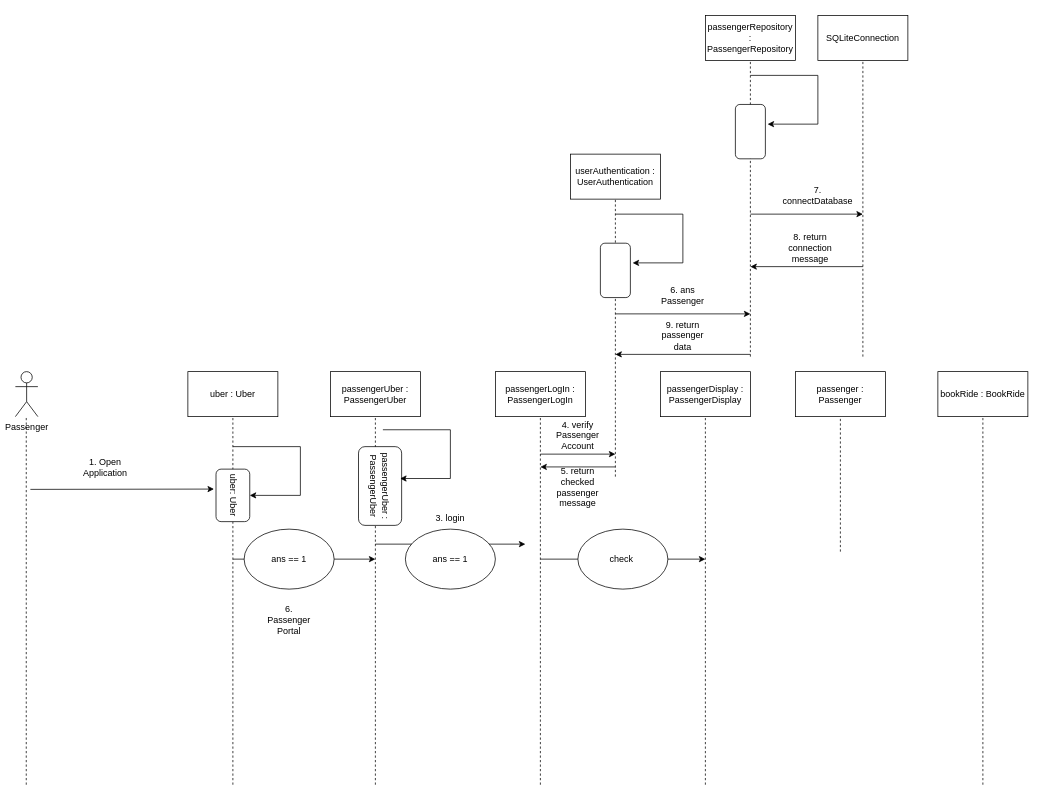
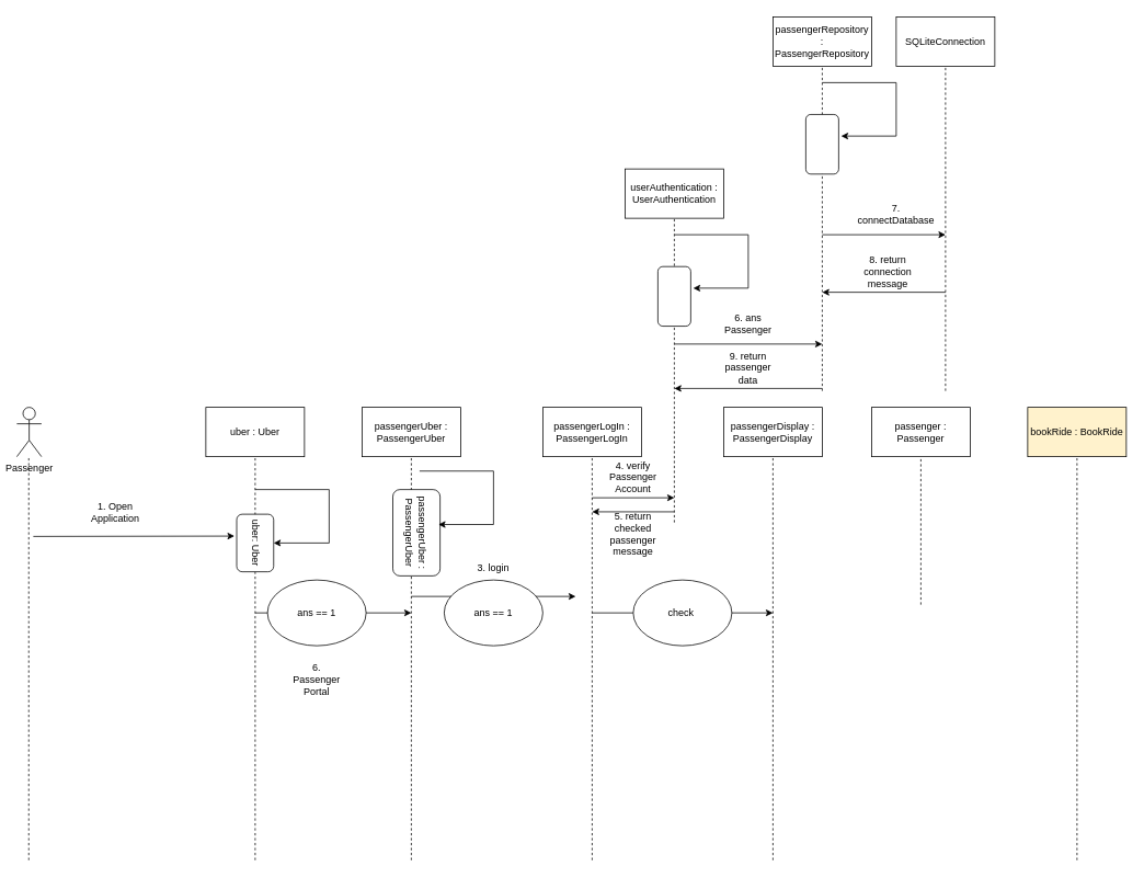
- <mxCell id="50" value="bookRide : BookRide" style="rounded=0;whiteSpace=wrap;html=1;" vertex="1" parent="1"><mxGeometry x="1250" y="495" width="120" height="60" as="geometry" /></mxCell>
+ <mxCell id="50" value="bookRide : BookRide" style="rounded=0;whiteSpace=wrap;html=1;fillColor=#fff2cc;" vertex="1" parent="1"><mxGeometry x="1250" y="495" width="120" height="60" as="geometry" /></mxCell>
